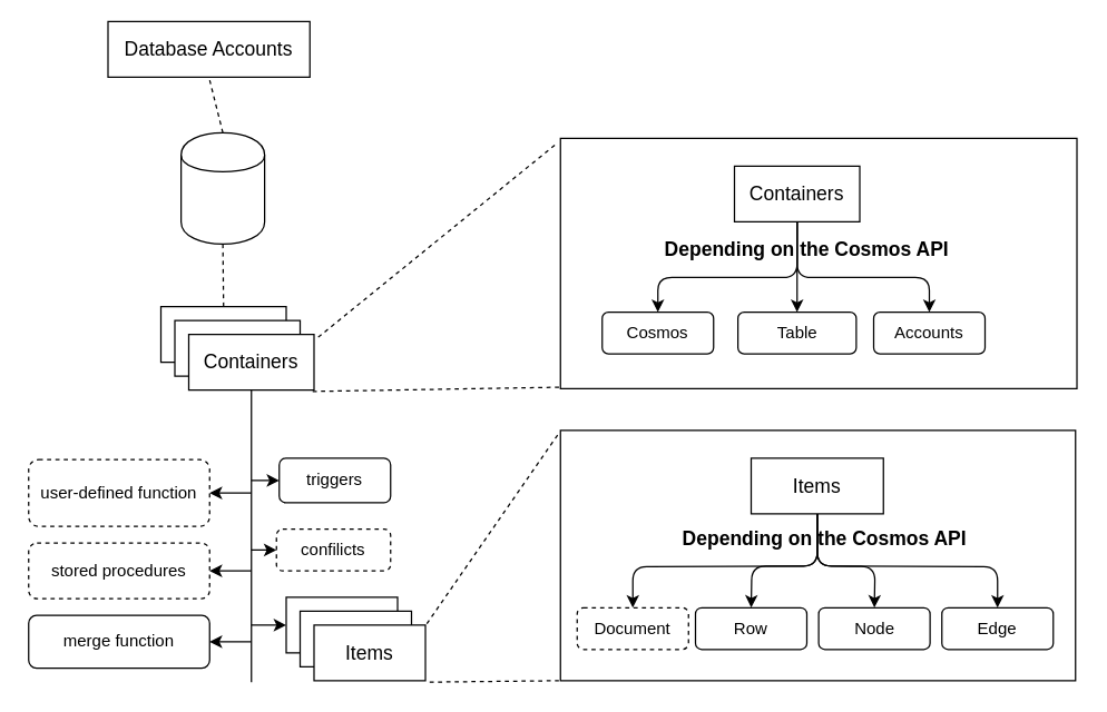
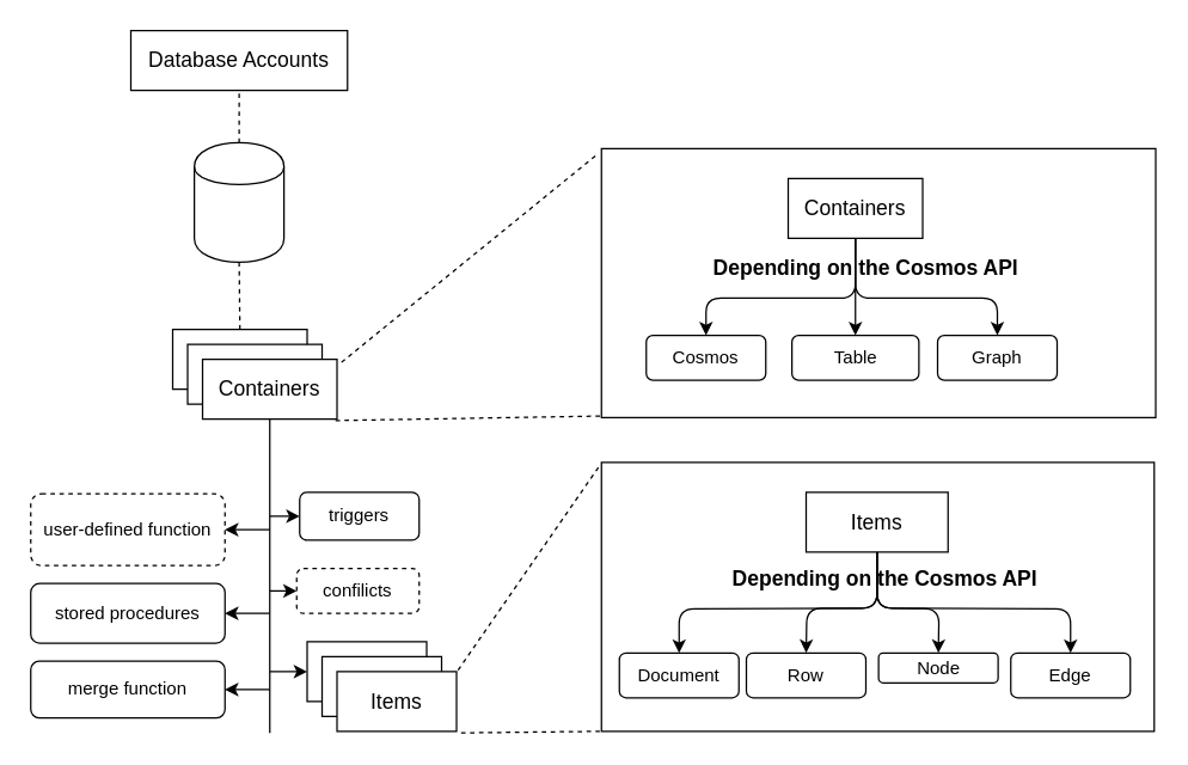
- <mxCell id="4" value="&lt;font style=&quot;font-size: 14px&quot;&gt;Database Accounts&lt;/font&gt;" style="rounded=0;whiteSpace=wrap;html=1;" vertex="1" parent="1"><mxGeometry x="77" y="15" width="145" height="40" as="geometry" /></mxCell>
+ <mxCell id="4" value="&lt;font style=&quot;font-size: 14px&quot;&gt;Database Accounts&lt;/font&gt;" style="rounded=0;whiteSpace=wrap;html=1;" vertex="1" parent="1"><mxGeometry x="87" y="20" width="145" height="40" as="geometry" /></mxCell>
- <mxCell id="12" value="Accounts" style="rounded=1;whiteSpace=wrap;html=1;" vertex="1" parent="1"><mxGeometry x="627" y="224" width="80" height="30" as="geometry" /></mxCell>
+ <mxCell id="12" value="Graph" style="rounded=1;whiteSpace=wrap;html=1;" vertex="1" parent="1"><mxGeometry x="627" y="224" width="80" height="30" as="geometry" /></mxCell>
- <mxCell id="27" value="stored procedures" style="rounded=1;whiteSpace=wrap;html=1;dashed=1;" vertex="1" parent="1"><mxGeometry x="20" y="390" width="130" height="40" as="geometry" /></mxCell>
+ <mxCell id="27" value="stored procedures" style="rounded=1;whiteSpace=wrap;html=1;" vertex="1" parent="1"><mxGeometry x="20" y="390" width="130" height="40" as="geometry" /></mxCell>
- <mxCell id="14" value="Document" style="rounded=1;whiteSpace=wrap;html=1;dashed=1;" vertex="1" parent="1"><mxGeometry x="414" y="436.5" width="80" height="30" as="geometry" /></mxCell>
+ <mxCell id="14" value="Document" style="rounded=1;whiteSpace=wrap;html=1;" vertex="1" parent="1"><mxGeometry x="414" y="436.5" width="80" height="30" as="geometry" /></mxCell>
- <mxCell id="16" value="Node" style="rounded=1;whiteSpace=wrap;html=1;" vertex="1" parent="1"><mxGeometry x="587.5" y="436.5" width="80" height="30" as="geometry" /></mxCell>
+ <mxCell id="16" value="Node" style="rounded=1;whiteSpace=wrap;html=1;" vertex="1" parent="1"><mxGeometry x="587.5" y="436.5" width="80" height="20" as="geometry" /></mxCell>
